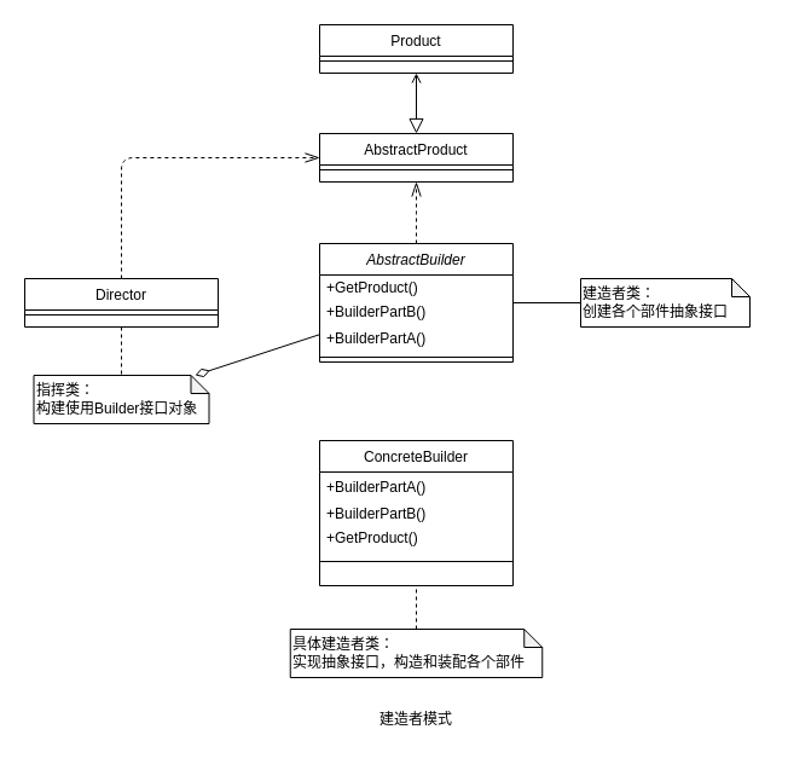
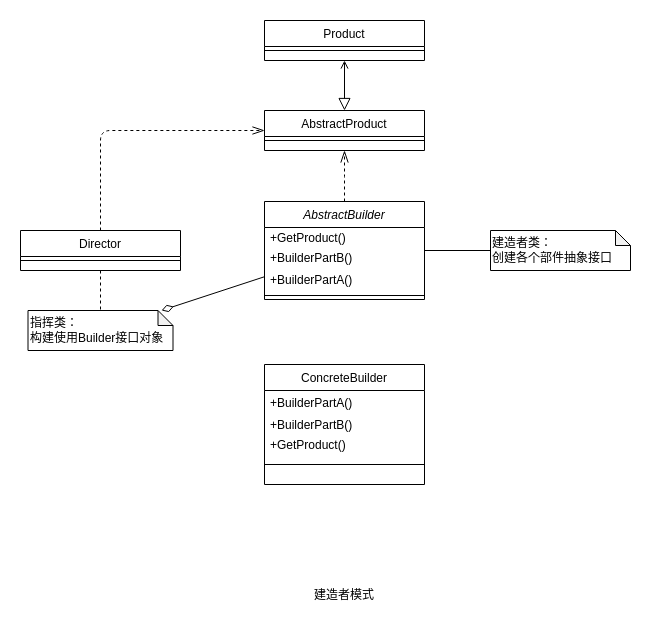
- <mxCell id="27" value="建造者类：&lt;br&gt;创建各个部件抽象接口" style="shape=note;whiteSpace=wrap;html=1;backgroundOutline=1;darkOpacity=0.05;size=15;align=left;" vertex="1" parent="1"><mxGeometry x="480" y="230" width="140" height="40" as="geometry" /></mxCell>
+ <mxCell id="27" value="建造者类：&lt;br&gt;创建各个部件抽象接口" style="shape=note;whiteSpace=wrap;html=1;backgroundOutline=1;darkOpacity=0.05;size=15;align=left;" vertex="1" parent="1"><mxGeometry x="490" y="230" width="140" height="40" as="geometry" /></mxCell>
- <mxCell id="25" value="" style="edgeStyle=none;html=1;dashed=1;startArrow=none;startFill=0;endArrow=none;endFill=0;startSize=10;endSize=10;targetPerimeterSpacing=0;entryX=0.5;entryY=1;entryDx=0;entryDy=0;" edge="1" parent="1" source="26" target="13"><mxGeometry relative="1" as="geometry"><mxPoint x="344" y="400" as="targetPoint" /></mxGeometry></mxCell>
- <mxCell id="26" value="具体建造者类：&lt;br&gt;实现抽象接口，构造和装配各个部件" style="shape=note;whiteSpace=wrap;html=1;backgroundOutline=1;darkOpacity=0.05;size=15;align=left;" vertex="1" parent="1"><mxGeometry x="239.75" y="520" width="208.5" height="40" as="geometry" /></mxCell>
